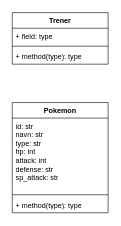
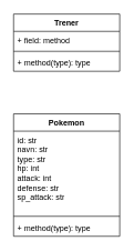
- <mxCell id="3" value="+ field: type" style="text;strokeColor=none;fillColor=none;align=left;verticalAlign=top;spacingLeft=4;spacingRight=4;overflow=hidden;rotatable=0;points=[[0,0.5],[1,0.5]];portConstraint=eastwest;whiteSpace=wrap;html=1;" vertex="1" parent="2"><mxGeometry y="26" width="160" height="26" as="geometry" /></mxCell>
+ <mxCell id="3" value="+ field: method" style="text;strokeColor=none;fillColor=none;align=left;verticalAlign=top;spacingLeft=4;spacingRight=4;overflow=hidden;rotatable=0;points=[[0,0.5],[1,0.5]];portConstraint=eastwest;whiteSpace=wrap;html=1;" vertex="1" parent="2"><mxGeometry y="26" width="160" height="26" as="geometry" /></mxCell>
